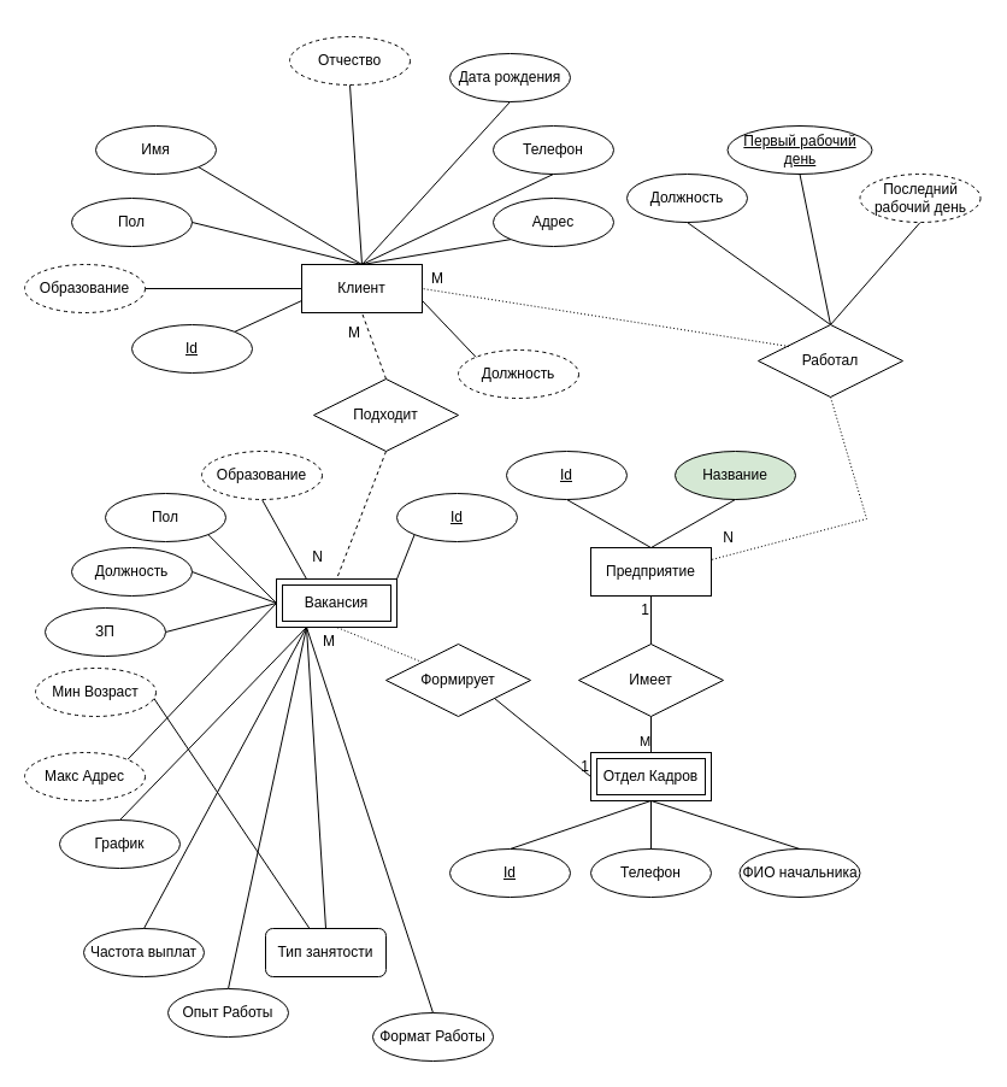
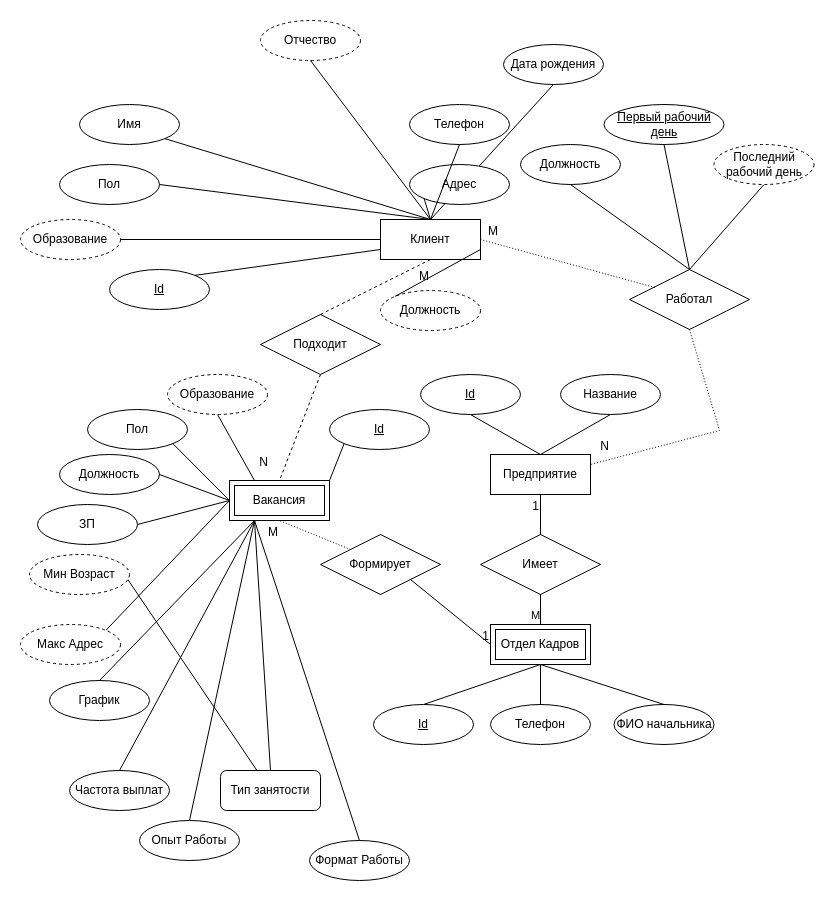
- <mxCell id="65" value="Отчество" style="ellipse;whiteSpace=wrap;html=1;align=center;dashed=1;" parent="1" vertex="1"><mxGeometry x="240" y="30" width="100" height="40" as="geometry" /></mxCell>
+ <mxCell id="65" value="Отчество" style="ellipse;whiteSpace=wrap;html=1;align=center;dashed=1;" parent="1" vertex="1"><mxGeometry x="260" y="20" width="100" height="40" as="geometry" /></mxCell>
- <mxCell id="3" value="Дата рождения" style="ellipse;whiteSpace=wrap;html=1;align=center;" parent="1" vertex="1"><mxGeometry x="373" y="44" width="100" height="40" as="geometry" /></mxCell>
+ <mxCell id="3" value="Дата рождения" style="ellipse;whiteSpace=wrap;html=1;align=center;" parent="1" vertex="1"><mxGeometry x="503" y="44" width="100" height="40" as="geometry" /></mxCell>
- <mxCell id="2" value="Клиент" style="whiteSpace=wrap;html=1;align=center;" parent="1" vertex="1"><mxGeometry x="250" y="219" width="100" height="40" as="geometry" /></mxCell>
+ <mxCell id="2" value="Клиент" style="whiteSpace=wrap;html=1;align=center;" parent="1" vertex="1"><mxGeometry x="380" y="219" width="100" height="40" as="geometry" /></mxCell>
- <mxCell id="13" value="Название" style="ellipse;whiteSpace=wrap;html=1;align=center;fillColor=#d5e8d4;" parent="1" vertex="1"><mxGeometry x="560" y="374" width="100" height="40" as="geometry" /></mxCell>
+ <mxCell id="13" value="Название" style="ellipse;whiteSpace=wrap;html=1;align=center;" parent="1" vertex="1"><mxGeometry x="560" y="374" width="100" height="40" as="geometry" /></mxCell>
